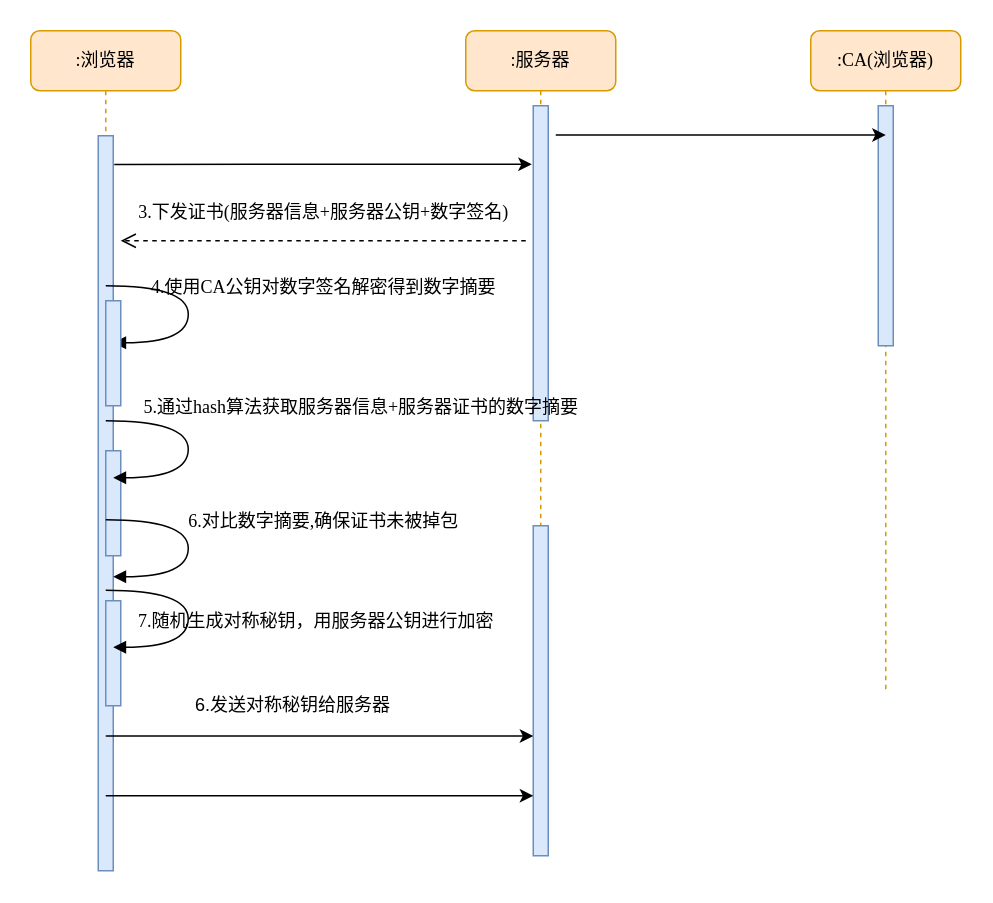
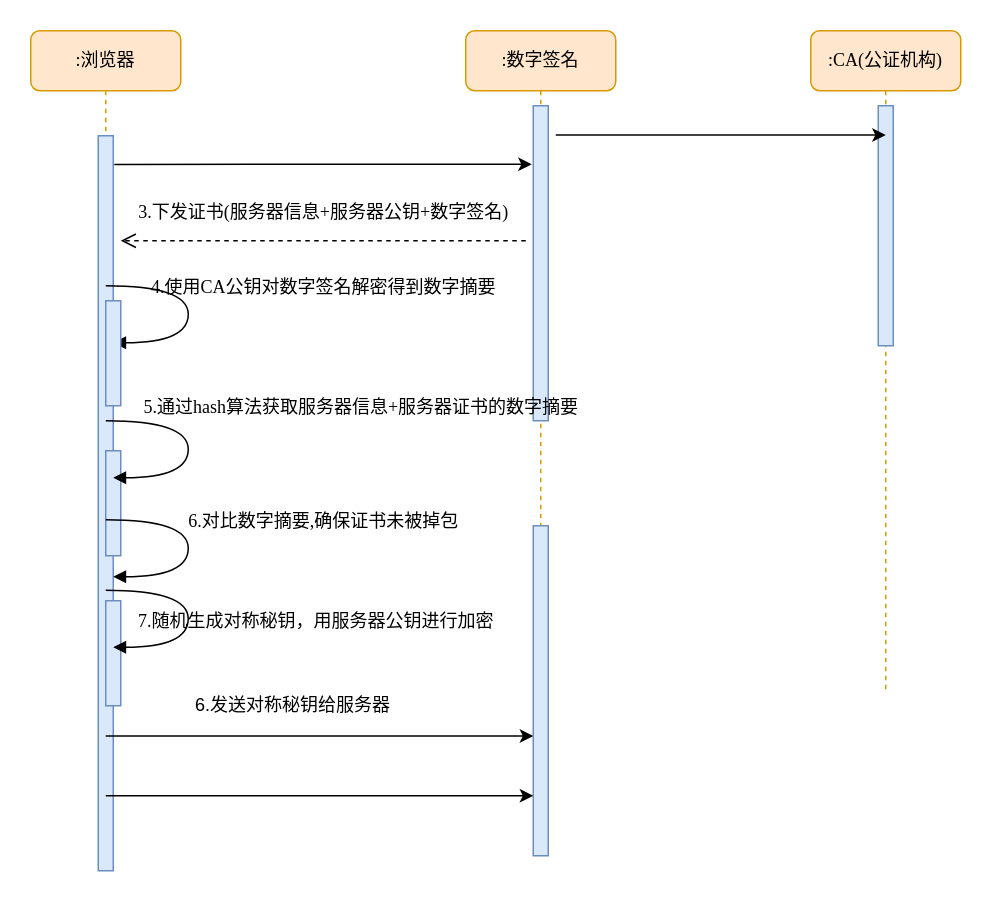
- <mxCell id="2" value=":服务器" style="shape=umlLifeline;perimeter=lifelinePerimeter;whiteSpace=wrap;html=1;container=1;collapsible=0;recursiveResize=0;outlineConnect=0;rounded=1;shadow=0;comic=0;labelBackgroundColor=none;strokeWidth=1;fontFamily=Verdana;fontSize=12;align=center;fillColor=#ffe6cc;strokeColor=#d79b00;" parent="1" vertex="1"><mxGeometry x="310" y="20" width="100" height="550" as="geometry" /></mxCell>
+ <mxCell id="2" value=":数字签名" style="shape=umlLifeline;perimeter=lifelinePerimeter;whiteSpace=wrap;html=1;container=1;collapsible=0;recursiveResize=0;outlineConnect=0;rounded=1;shadow=0;comic=0;labelBackgroundColor=none;strokeWidth=1;fontFamily=Verdana;fontSize=12;align=center;fillColor=#ffe6cc;strokeColor=#d79b00;" parent="1" vertex="1"><mxGeometry x="310" y="20" width="100" height="550" as="geometry" /></mxCell>
- <mxCell id="5" value=":CA(浏览器)" style="shape=umlLifeline;perimeter=lifelinePerimeter;whiteSpace=wrap;html=1;container=1;collapsible=0;recursiveResize=0;outlineConnect=0;rounded=1;shadow=0;comic=0;labelBackgroundColor=none;strokeWidth=1;fontFamily=Verdana;fontSize=12;align=center;fillColor=#ffe6cc;strokeColor=#d79b00;" parent="1" vertex="1"><mxGeometry x="540" y="20" width="100" height="440" as="geometry" /></mxCell>
+ <mxCell id="5" value=":CA(公证机构)" style="shape=umlLifeline;perimeter=lifelinePerimeter;whiteSpace=wrap;html=1;container=1;collapsible=0;recursiveResize=0;outlineConnect=0;rounded=1;shadow=0;comic=0;labelBackgroundColor=none;strokeWidth=1;fontFamily=Verdana;fontSize=12;align=center;fillColor=#ffe6cc;strokeColor=#d79b00;" parent="1" vertex="1"><mxGeometry x="540" y="20" width="100" height="440" as="geometry" /></mxCell>
